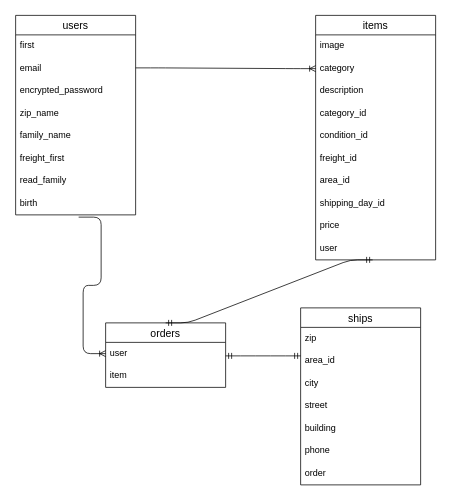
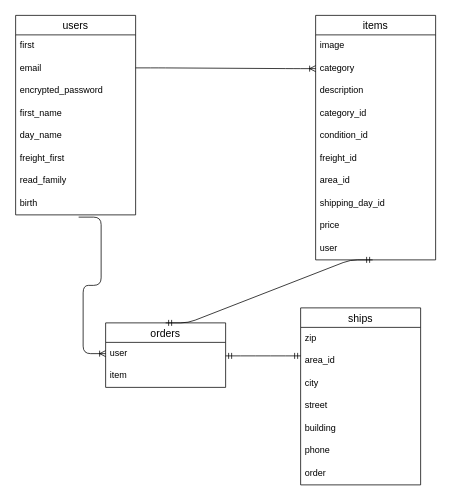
- <mxCell id="6" value="zip_name" style="text;strokeColor=none;fillColor=none;spacingLeft=4;spacingRight=4;overflow=hidden;rotatable=0;points=[[0,0.5],[1,0.5]];portConstraint=eastwest;fontSize=12;" vertex="1" parent="2"><mxGeometry y="116" width="160" height="30" as="geometry" /></mxCell>
+ <mxCell id="6" value="first_name" style="text;strokeColor=none;fillColor=none;spacingLeft=4;spacingRight=4;overflow=hidden;rotatable=0;points=[[0,0.5],[1,0.5]];portConstraint=eastwest;fontSize=12;" vertex="1" parent="2"><mxGeometry y="116" width="160" height="30" as="geometry" /></mxCell>
- <mxCell id="7" value="family_name " style="text;strokeColor=none;fillColor=none;spacingLeft=4;spacingRight=4;overflow=hidden;rotatable=0;points=[[0,0.5],[1,0.5]];portConstraint=eastwest;fontSize=12;" vertex="1" parent="2"><mxGeometry y="146" width="160" height="30" as="geometry" /></mxCell>
+ <mxCell id="7" value="day_name " style="text;strokeColor=none;fillColor=none;spacingLeft=4;spacingRight=4;overflow=hidden;rotatable=0;points=[[0,0.5],[1,0.5]];portConstraint=eastwest;fontSize=12;" vertex="1" parent="2"><mxGeometry y="146" width="160" height="30" as="geometry" /></mxCell>
